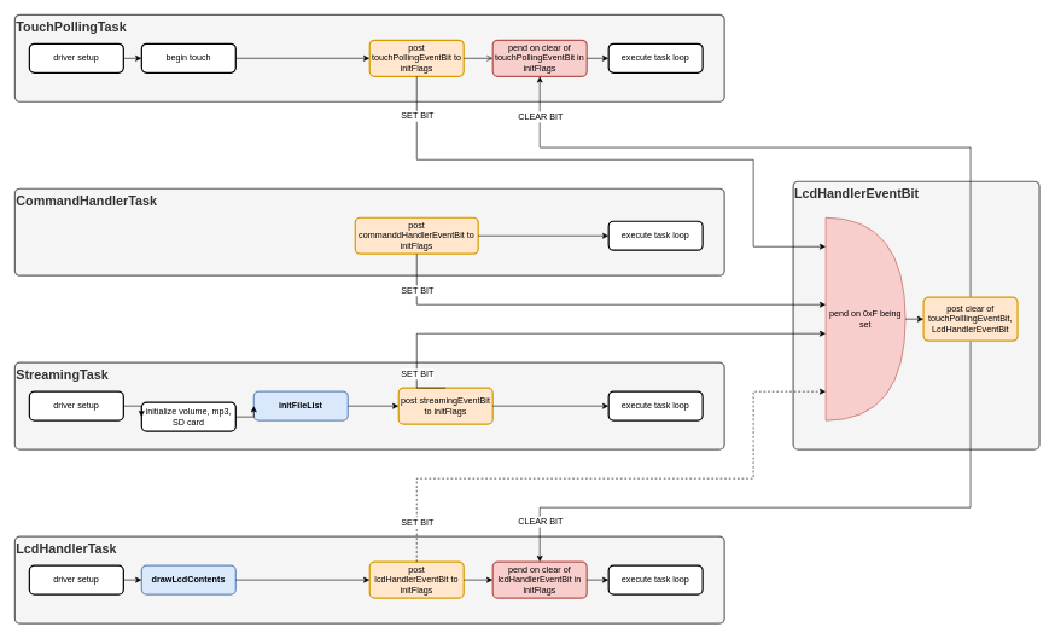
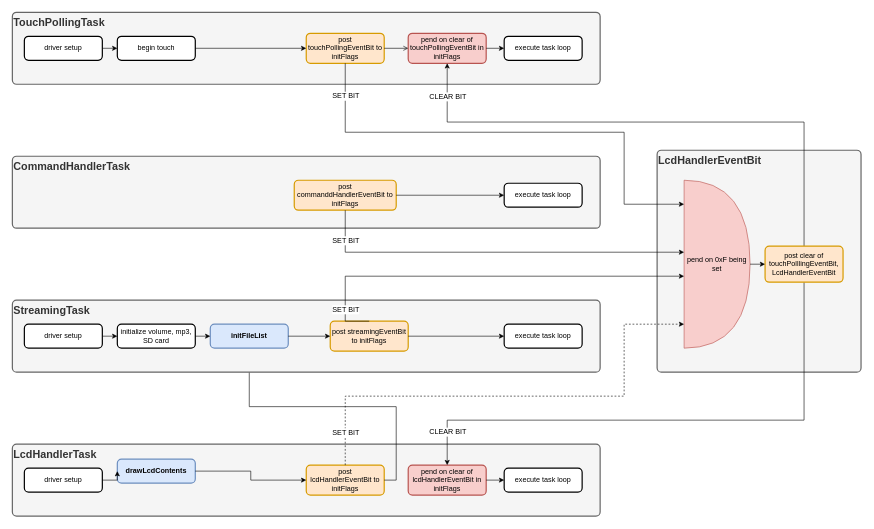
- <mxCell id="36" value="initialize volume, mp3, SD card" style="rounded=1;whiteSpace=wrap;html=1;absoluteArcSize=1;arcSize=14;strokeWidth=2;" parent="33" vertex="1"><mxGeometry x="175" y="55" width="130" height="40" as="geometry" /></mxCell>
+ <mxCell id="36" value="initialize volume, mp3, SD card" style="rounded=1;whiteSpace=wrap;html=1;absoluteArcSize=1;arcSize=14;strokeWidth=2;" parent="33" vertex="1"><mxGeometry x="175" y="40" width="130" height="40" as="geometry" /></mxCell>
- <mxCell id="7" value="drawLcdContents" style="rounded=1;whiteSpace=wrap;html=1;absoluteArcSize=1;arcSize=14;strokeWidth=2;fontStyle=1;fillColor=#dae8fc;strokeColor=#6c8ebf;" parent="5" vertex="1"><mxGeometry x="175" y="40" width="130" height="40" as="geometry" /></mxCell>
+ <mxCell id="7" value="drawLcdContents" style="rounded=1;whiteSpace=wrap;html=1;absoluteArcSize=1;arcSize=14;strokeWidth=2;fontStyle=1;fillColor=#dae8fc;strokeColor=#6c8ebf;" parent="5" vertex="1"><mxGeometry x="175" y="25" width="130" height="40" as="geometry" /></mxCell>
- <mxCell id="13" style="edgeStyle=orthogonalEdgeStyle;rounded=0;orthogonalLoop=1;jettySize=auto;html=1;exitX=1;exitY=0.5;exitDx=0;exitDy=0;entryX=0;entryY=0.5;entryDx=0;entryDy=0;" parent="5" source="10" target="12" edge="1"><mxGeometry relative="1" as="geometry" /></mxCell>
+ <mxCell id="13" style="edgeStyle=orthogonalEdgeStyle;rounded=0;orthogonalLoop=1;jettySize=auto;html=1;exitX=1;exitY=0.5;exitDx=0;exitDy=0;" parent="5" source="10" target="38" edge="1"><mxGeometry relative="1" as="geometry" /></mxCell>
